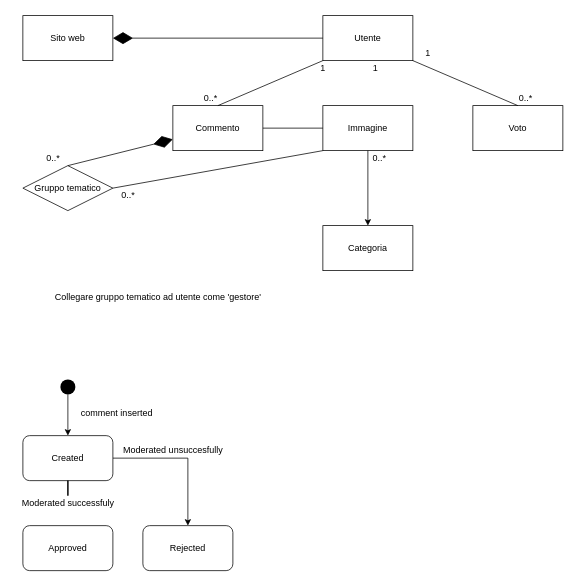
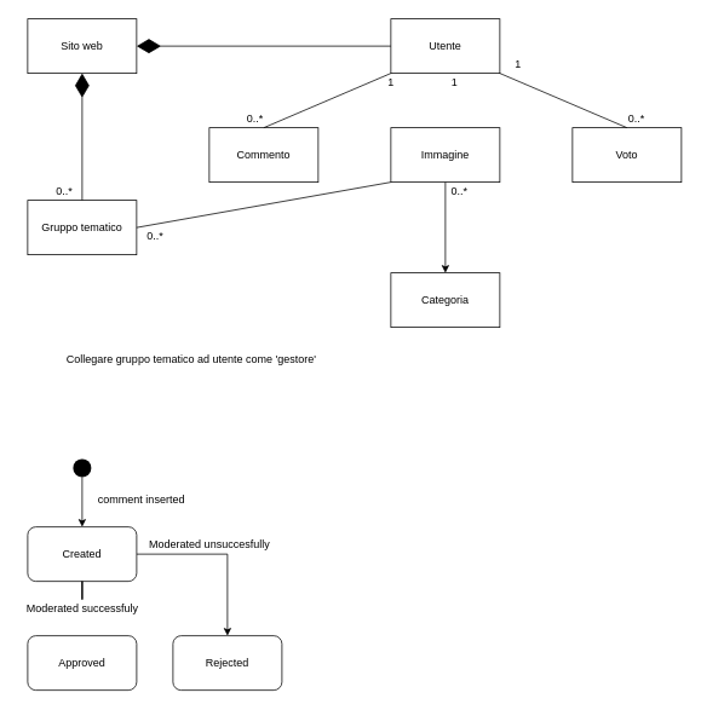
- <mxCell id="15" value="" style="endArrow=none;html=1;entryX=0;entryY=0.5;entryDx=0;entryDy=0;exitX=1;exitY=0.5;exitDx=0;exitDy=0;" edge="1" parent="1" source="2" target="7"><mxGeometry width="50" height="50" relative="1" as="geometry"><mxPoint x="480" y="100" as="sourcePoint" /><mxPoint x="200" y="100" as="targetPoint" /></mxGeometry></mxCell>
- <mxCell id="21" value="" style="endArrow=diamondThin;endFill=1;endSize=24;html=1;exitX=0.5;exitY=0;exitDx=0;exitDy=0;" edge="1" parent="1" source="4" target="2"><mxGeometry width="160" relative="1" as="geometry"><mxPoint x="280" y="350" as="sourcePoint" /><mxPoint x="440" y="350" as="targetPoint" /></mxGeometry></mxCell>
+ <mxCell id="21" value="" style="endArrow=diamondThin;endFill=1;endSize=24;html=1;exitX=0.5;exitY=0;exitDx=0;exitDy=0;entryX=0.5;entryY=1;entryDx=0;entryDy=0;" edge="1" parent="1" source="4" target="5"><mxGeometry width="160" relative="1" as="geometry"><mxPoint x="280" y="350" as="sourcePoint" /><mxPoint x="440" y="350" as="targetPoint" /></mxGeometry></mxCell>
- <mxCell id="4" value="Gruppo tematico" style="rhombus;whiteSpace=wrap;html=1;" vertex="1" parent="1"><mxGeometry x="30" y="220" width="120" height="60" as="geometry" /></mxCell>
+ <mxCell id="4" value="Gruppo tematico" style="rounded=0;whiteSpace=wrap;html=1;" vertex="1" parent="1"><mxGeometry x="30" y="220" width="120" height="60" as="geometry" /></mxCell>
